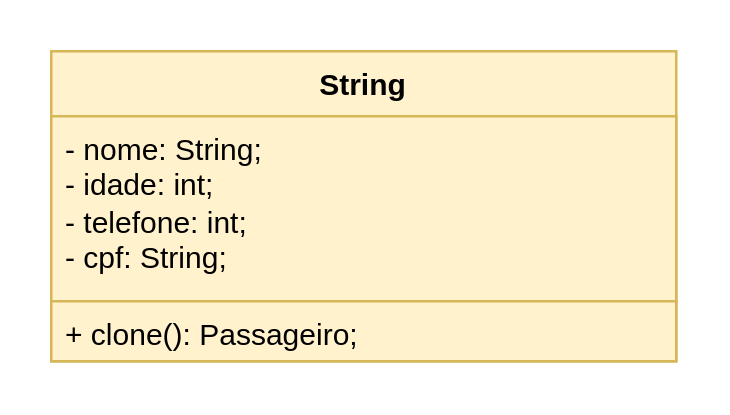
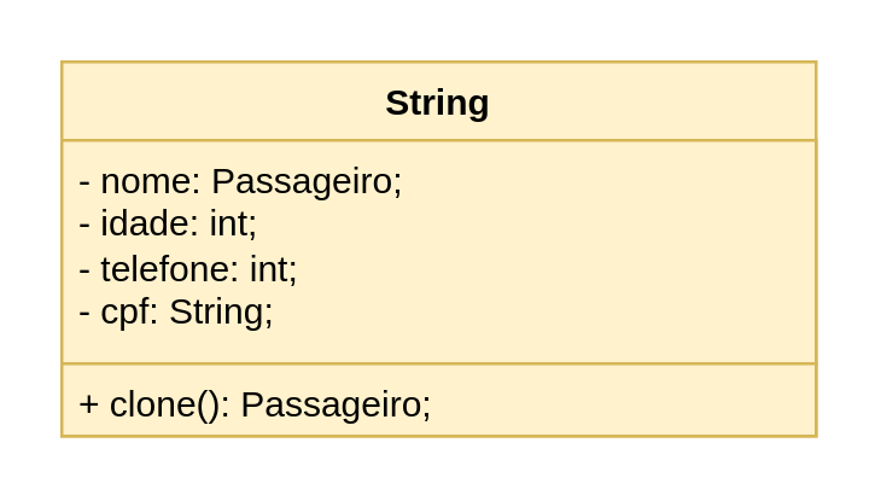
- <mxCell id="3" value="- nome: String;&lt;div&gt;- idade: int;&lt;/div&gt;&lt;div&gt;- telefone: int;&lt;br&gt;&lt;div&gt;- cpf: String;&lt;/div&gt;&lt;/div&gt;" style="text;strokeColor=#d6b656;fillColor=#fff2cc;align=left;verticalAlign=top;spacingLeft=4;spacingRight=4;overflow=hidden;rotatable=0;points=[[0,0.5],[1,0.5]];portConstraint=eastwest;whiteSpace=wrap;html=1;" parent="2" vertex="1"><mxGeometry y="26" width="250" height="74" as="geometry" /></mxCell>
+ <mxCell id="3" value="- nome: Passageiro;&lt;div&gt;- idade: int;&lt;/div&gt;&lt;div&gt;- telefone: int;&lt;br&gt;&lt;div&gt;- cpf: String;&lt;/div&gt;&lt;/div&gt;" style="text;strokeColor=#d6b656;fillColor=#fff2cc;align=left;verticalAlign=top;spacingLeft=4;spacingRight=4;overflow=hidden;rotatable=0;points=[[0,0.5],[1,0.5]];portConstraint=eastwest;whiteSpace=wrap;html=1;" parent="2" vertex="1"><mxGeometry y="26" width="250" height="74" as="geometry" /></mxCell>
